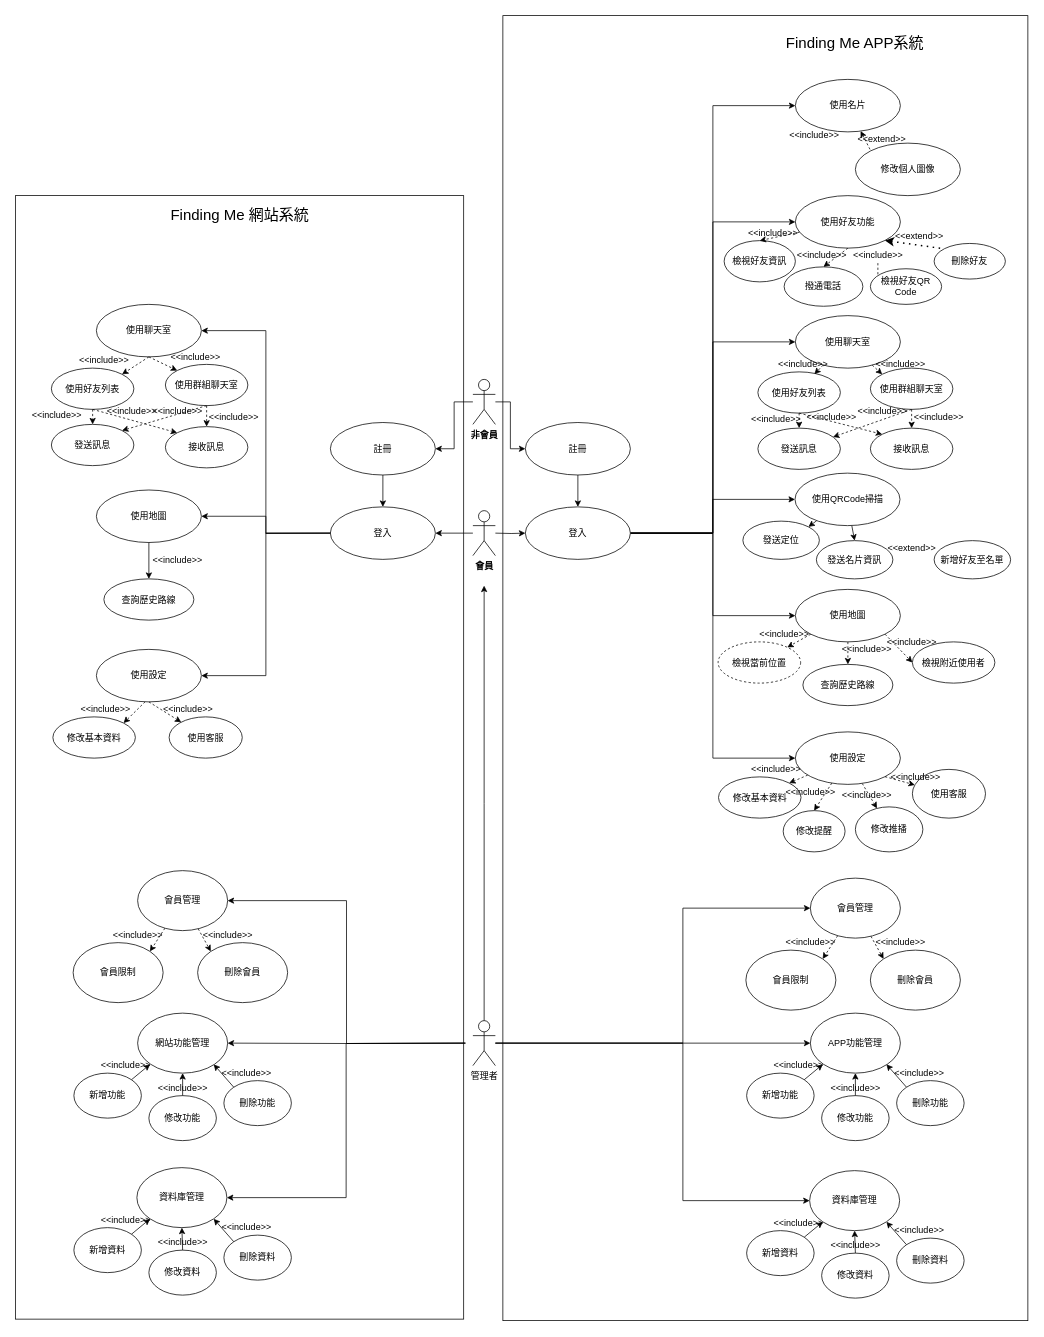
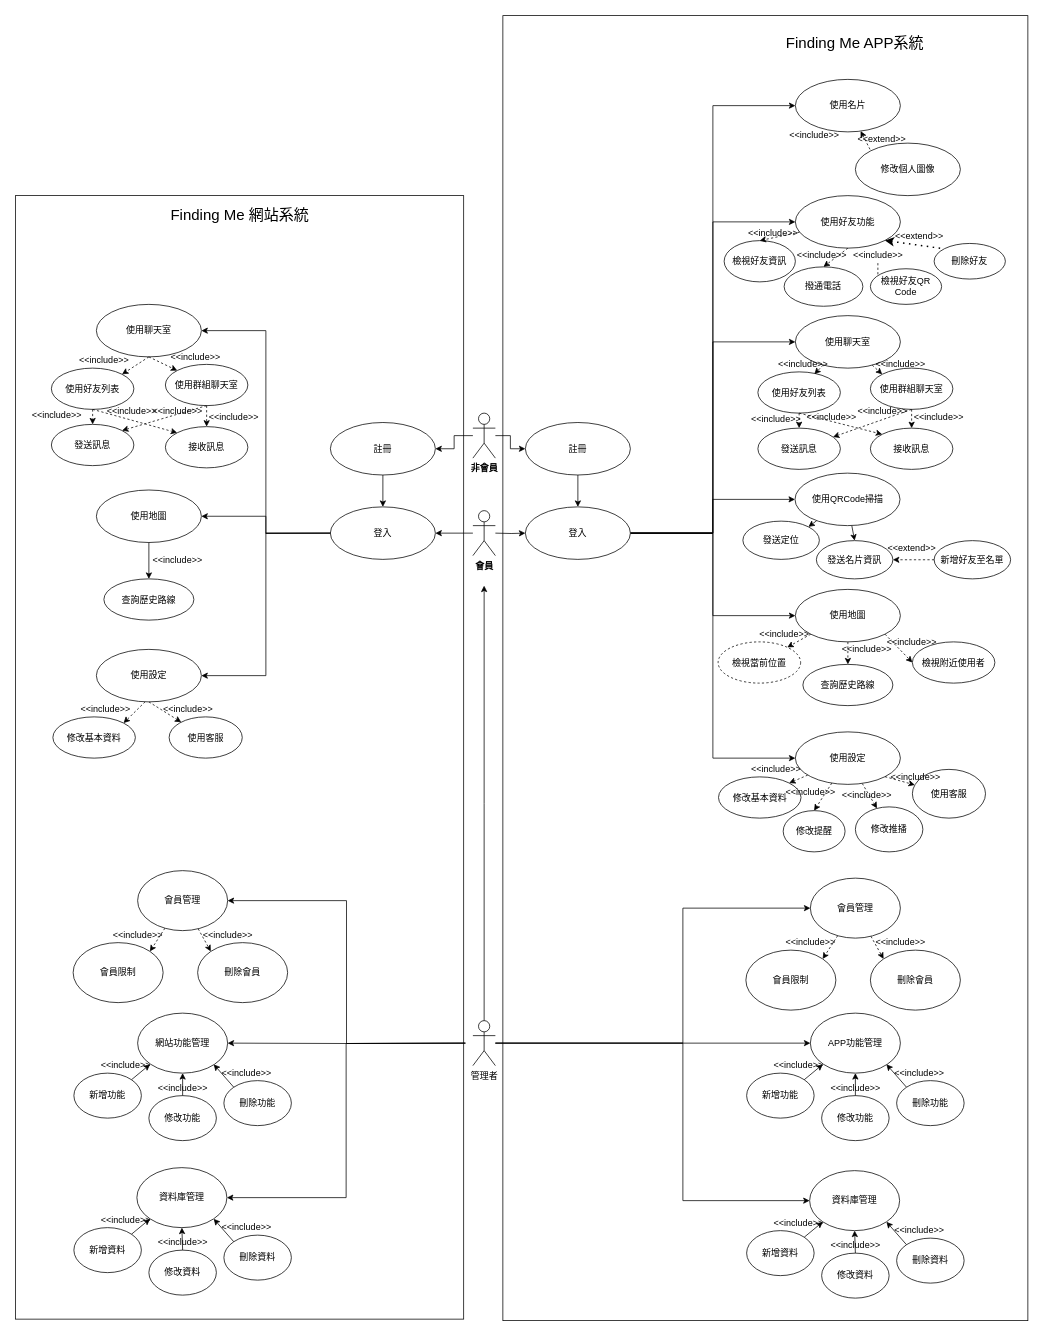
- <mxCell id="94" value="&lt;div&gt;&lt;strong&gt;非會員&lt;/strong&gt;&lt;/div&gt;&lt;div&gt;&lt;strong&gt;&lt;/strong&gt;&lt;/div&gt;" style="shape=umlActor;verticalLabelPosition=bottom;verticalAlign=top;html=1;fillColor=default;strokeColor=default;fontColor=default;" parent="1" vertex="1"><mxGeometry x="630" y="505" width="30" height="60" as="geometry" /></mxCell>
+ <mxCell id="94" value="&lt;div&gt;&lt;strong&gt;非會員&lt;/strong&gt;&lt;/div&gt;&lt;div&gt;&lt;strong&gt;&lt;/strong&gt;&lt;/div&gt;" style="shape=umlActor;verticalLabelPosition=bottom;verticalAlign=top;html=1;fillColor=default;strokeColor=default;fontColor=default;" parent="1" vertex="1"><mxGeometry x="630" y="550" width="30" height="60" as="geometry" /></mxCell>
+ <mxCell id="72" value="" style="endArrow=classic;html=1;rounded=0;exitX=0;exitY=0.5;exitDx=0;exitDy=0;entryX=1;entryY=0.5;entryDx=0;entryDy=0;dashed=1;startArrow=none;startFill=0;endFill=1;" parent="1" source="71" target="47" edge="1"><mxGeometry width="50" height="50" relative="1" as="geometry"><mxPoint x="1220" y="725" as="sourcePoint" /><mxPoint x="1270" y="675" as="targetPoint" /></mxGeometry></mxCell>
